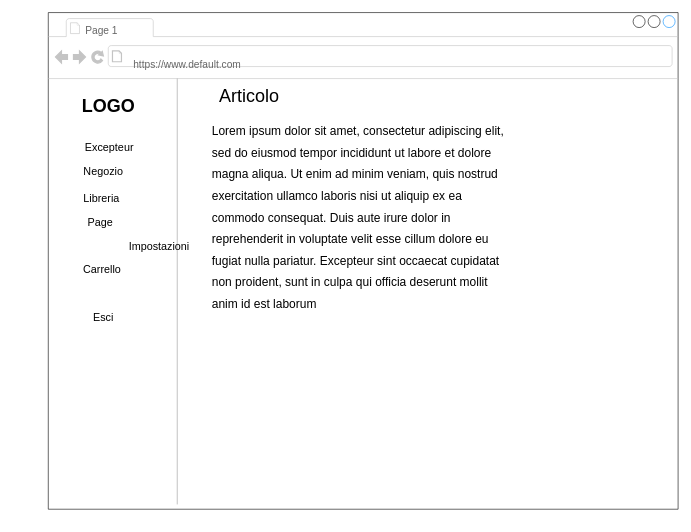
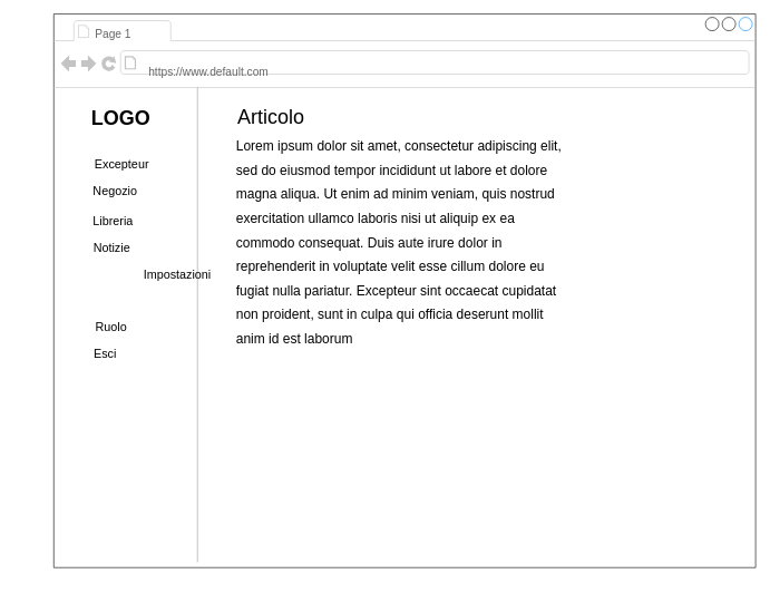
- <mxCell id="16" value="&lt;span style=&quot;font-size: 30px&quot;&gt;Articolo&lt;/span&gt;" style="text;html=1;strokeColor=none;fillColor=none;align=center;verticalAlign=middle;whiteSpace=wrap;rounded=0;fontSize=18;" parent="2" vertex="1"><mxGeometry x="280" y="120" width="110" height="35" as="geometry" /></mxCell>
+ <mxCell id="16" value="&lt;span style=&quot;font-size: 30px&quot;&gt;Articolo&lt;/span&gt;" style="text;html=1;strokeColor=none;fillColor=none;align=center;verticalAlign=middle;whiteSpace=wrap;rounded=0;fontSize=18;" parent="2" vertex="1"><mxGeometry x="270" y="135" width="110" height="35" as="geometry" /></mxCell>
- <mxCell id="10" value="&lt;font style=&quot;font-size: 18px&quot;&gt;Page&lt;br&gt;&lt;/font&gt;" style="text;html=1;strokeColor=none;fillColor=none;align=center;verticalAlign=middle;whiteSpace=wrap;rounded=0;fontSize=31;" parent="2" vertex="1"><mxGeometry x="57" y="331" width="60" height="30" as="geometry" /></mxCell>
+ <mxCell id="10" value="&lt;font style=&quot;font-size: 18px&quot;&gt;Notizie&lt;br&gt;&lt;/font&gt;" style="text;html=1;strokeColor=none;fillColor=none;align=center;verticalAlign=middle;whiteSpace=wrap;rounded=0;fontSize=31;" parent="2" vertex="1"><mxGeometry x="57" y="331" width="60" height="30" as="geometry" /></mxCell>
- <mxCell id="12" value="&lt;font style=&quot;font-size: 18px&quot;&gt;Carrello&lt;br&gt;&lt;/font&gt;" style="text;html=1;strokeColor=none;fillColor=none;align=center;verticalAlign=middle;whiteSpace=wrap;rounded=0;fontSize=31;" parent="2" vertex="1"><mxGeometry x="60" y="408" width="60" height="30" as="geometry" /></mxCell>
+ <mxCell id="13" value="&lt;font style=&quot;font-size: 18px&quot;&gt;Ruolo&lt;br&gt;&lt;/font&gt;" style="text;html=1;strokeColor=none;fillColor=none;align=center;verticalAlign=middle;whiteSpace=wrap;rounded=0;fontSize=31;" parent="2" vertex="1"><mxGeometry x="56" y="448" width="60" height="30" as="geometry" /></mxCell>
- <mxCell id="14" value="&lt;font style=&quot;font-size: 18px&quot;&gt;Esci&lt;br&gt;&lt;/font&gt;" style="text;html=1;strokeColor=none;fillColor=none;align=center;verticalAlign=middle;whiteSpace=wrap;rounded=0;fontSize=31;" parent="2" vertex="1"><mxGeometry x="62" y="488" width="60" height="30" as="geometry" /></mxCell>
+ <mxCell id="14" value="&lt;font style=&quot;font-size: 18px&quot;&gt;Esci&lt;br&gt;&lt;/font&gt;" style="text;html=1;strokeColor=none;fillColor=none;align=center;verticalAlign=middle;whiteSpace=wrap;rounded=0;fontSize=31;" parent="2" vertex="1"><mxGeometry x="47" y="488" width="60" height="30" as="geometry" /></mxCell>
